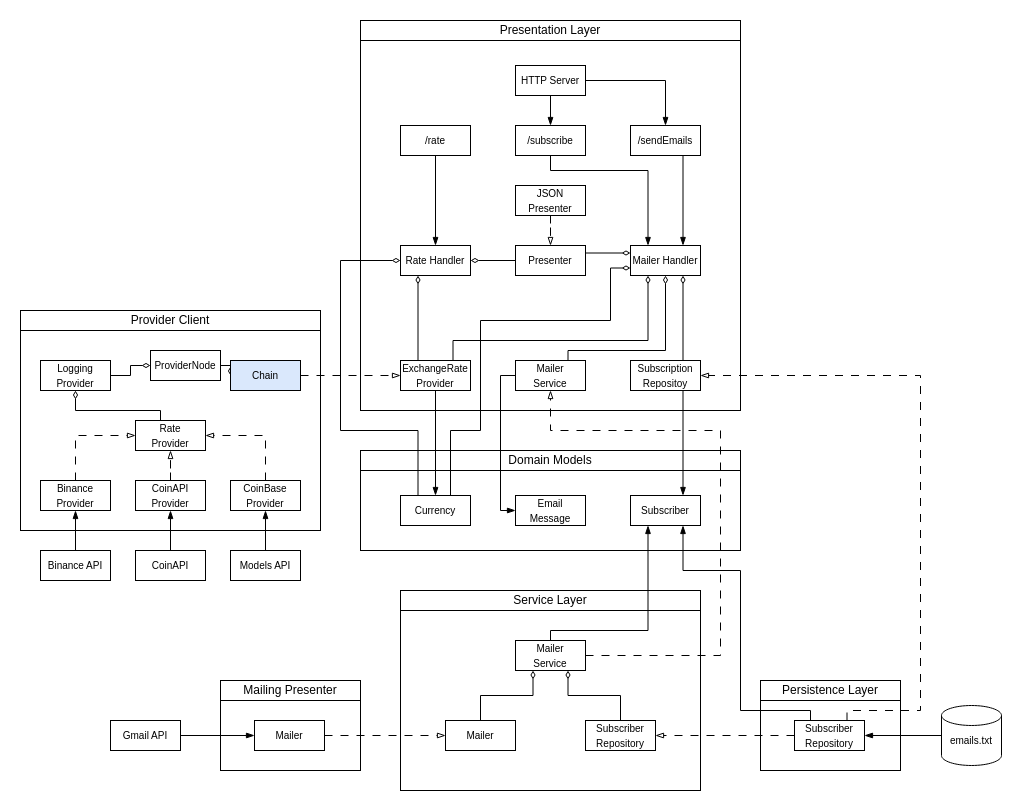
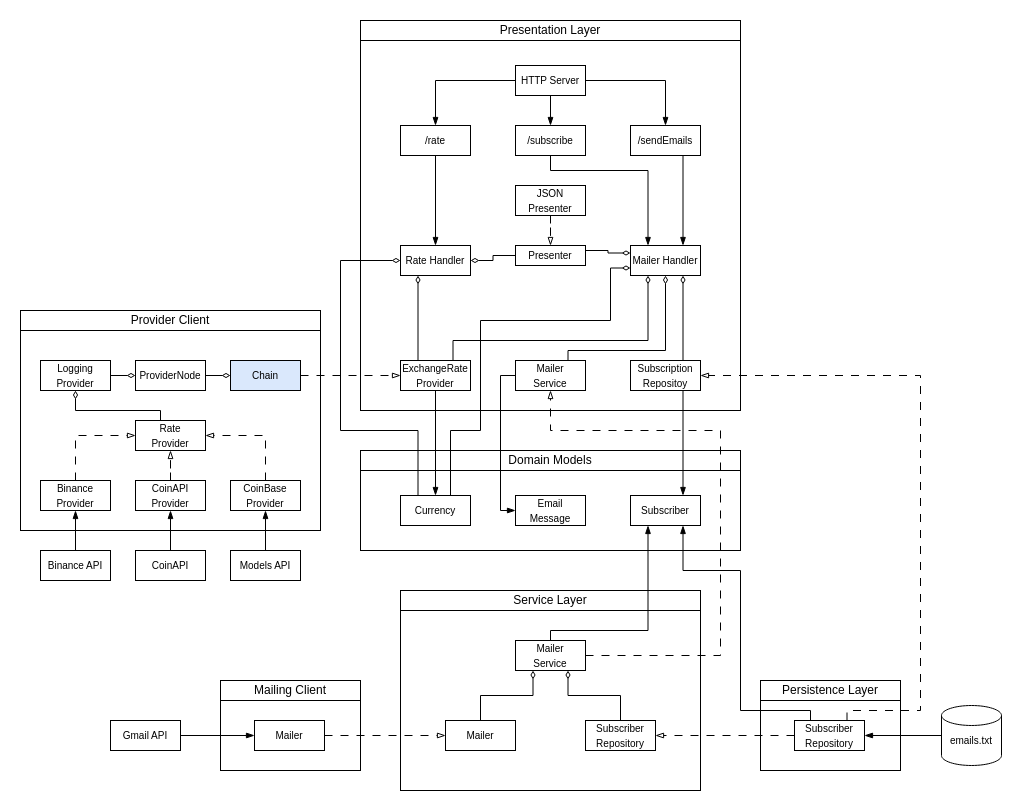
+ <mxCell id="81" style="edgeStyle=orthogonalEdgeStyle;rounded=0;orthogonalLoop=1;jettySize=auto;html=1;entryX=0.5;entryY=0;entryDx=0;entryDy=0;endArrow=blockThin;endFill=1;" edge="1" parent="1" source="83" target="75"><mxGeometry relative="1" as="geometry" /></mxCell>
- <mxCell id="71" value="&lt;span style=&quot;font-size: 10px;&quot;&gt;Presenter&lt;/span&gt;" style="rounded=0;whiteSpace=wrap;html=1;" vertex="1" parent="1"><mxGeometry x="515" y="245" width="70" height="30" as="geometry" /></mxCell>
+ <mxCell id="71" value="&lt;span style=&quot;font-size: 10px;&quot;&gt;Presenter&lt;/span&gt;" style="rounded=0;whiteSpace=wrap;html=1;" vertex="1" parent="1"><mxGeometry x="515" y="245" width="70" height="20" as="geometry" /></mxCell>
- <mxCell id="59" value="&lt;span style=&quot;font-size: 10px;&quot;&gt;ProviderNode&lt;/span&gt;" style="rounded=0;whiteSpace=wrap;html=1;" vertex="1" parent="1"><mxGeometry x="150" y="350" width="70" height="30" as="geometry" /></mxCell>
+ <mxCell id="59" value="&lt;span style=&quot;font-size: 10px;&quot;&gt;ProviderNode&lt;/span&gt;" style="rounded=0;whiteSpace=wrap;html=1;" vertex="1" parent="1"><mxGeometry x="135" y="360" width="70" height="30" as="geometry" /></mxCell>
- <mxCell id="20" value="Mailing Presenter" style="text;html=1;strokeColor=default;fillColor=none;align=center;verticalAlign=middle;whiteSpace=wrap;rounded=0;strokeWidth=1;" parent="1" vertex="1"><mxGeometry x="220" y="680" width="140" height="20" as="geometry" /></mxCell>
+ <mxCell id="20" value="Mailing Client" style="text;html=1;strokeColor=default;fillColor=none;align=center;verticalAlign=middle;whiteSpace=wrap;rounded=0;strokeWidth=1;" parent="1" vertex="1"><mxGeometry x="220" y="680" width="140" height="20" as="geometry" /></mxCell>
